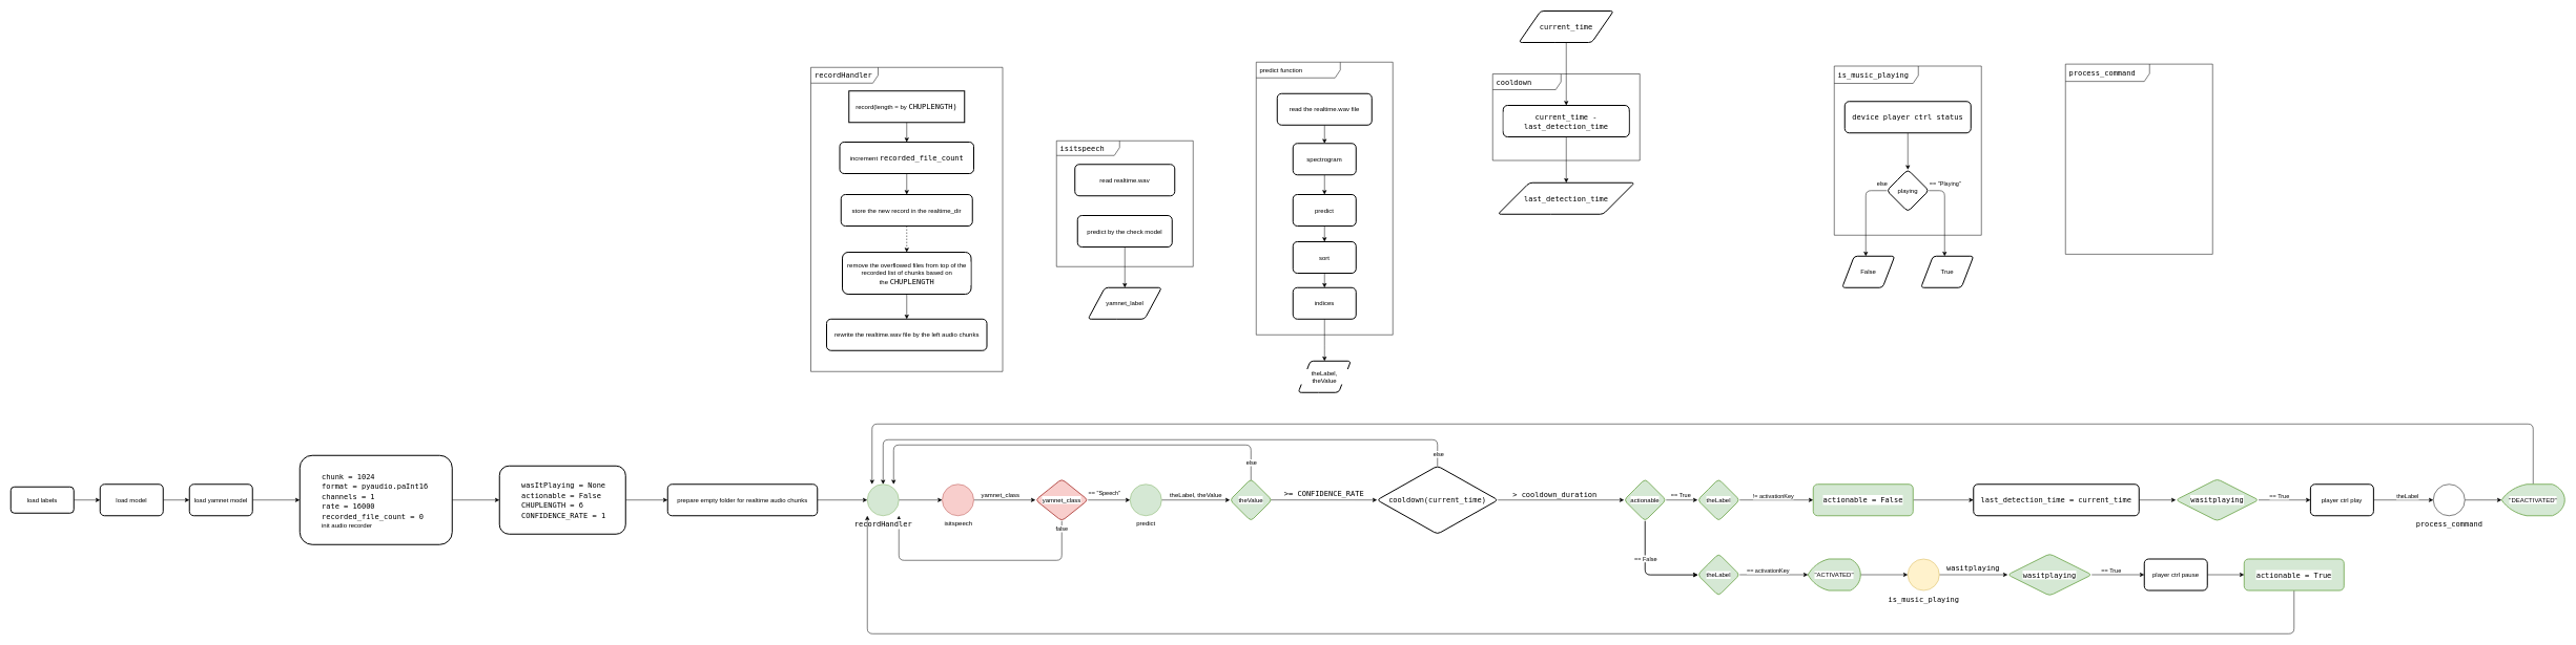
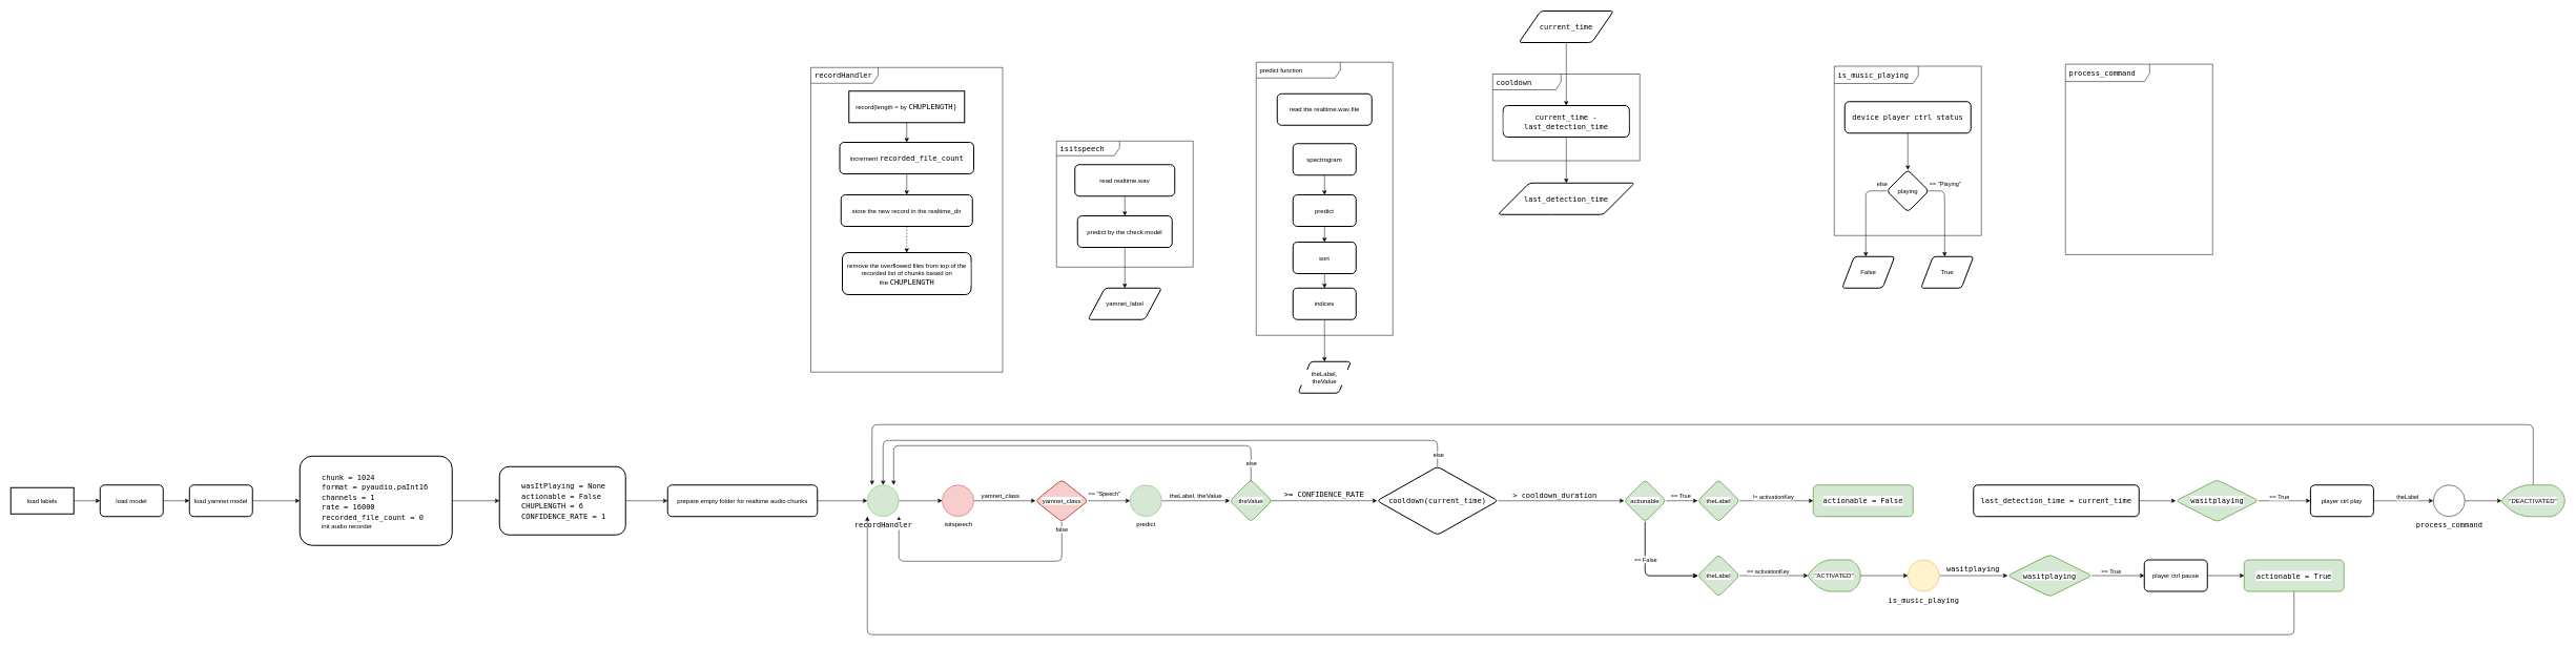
- <mxCell id="64" value="" style="edgeStyle=none;html=1;fontColor=#000000;labelBackgroundColor=#FFFFFF;" parent="1" source="65" target="67" edge="1"><mxGeometry relative="1" as="geometry" /></mxCell>
+ <mxCell id="58" value="" style="edgeStyle=none;html=1;fontColor=#000000;labelBackgroundColor=#FFFFFF;" parent="1" source="59" target="61" edge="1"><mxGeometry relative="1" as="geometry" /></mxCell>
- <mxCell id="53" value="" style="edgeStyle=none;html=1;fontFamily=Helvetica;fontColor=#000000;labelBackgroundColor=#FFFFFF;" parent="1" source="54" target="55" edge="1"><mxGeometry relative="1" as="geometry" /></mxCell>
- <mxCell id="55" value="rewrite the realtime.wav file by the left audio chunks" style="whiteSpace=wrap;html=1;rounded=1;arcSize=14;strokeWidth=2;fontColor=#000000;labelBackgroundColor=#FFFFFF;" parent="1" vertex="1"><mxGeometry x="1572.5" y="608" width="305" height="60" as="geometry" /></mxCell>
- <mxCell id="4" value="load labels" style="rounded=1;whiteSpace=wrap;html=1;absoluteArcSize=1;arcSize=14;strokeWidth=2;fontColor=#000000;labelBackgroundColor=#FFFFFF;" parent="1" vertex="1"><mxGeometry x="20" y="928" width="120" height="50" as="geometry" /></mxCell>
+ <mxCell id="4" value="load labels" style="whiteSpace=wrap;html=1;absoluteArcSize=1;arcSize=14;strokeWidth=2;fontColor=#000000;labelBackgroundColor=#FFFFFF;rounded=0;" parent="1" vertex="1"><mxGeometry x="20" y="928" width="120" height="50" as="geometry" /></mxCell>
- <mxCell id="104" value="" style="edgeStyle=orthogonalEdgeStyle;html=1;fontColor=#000000;labelBackgroundColor=#FFFFFF;" parent="1" source="105" target="107" edge="1"><mxGeometry relative="1" as="geometry" /></mxCell>
